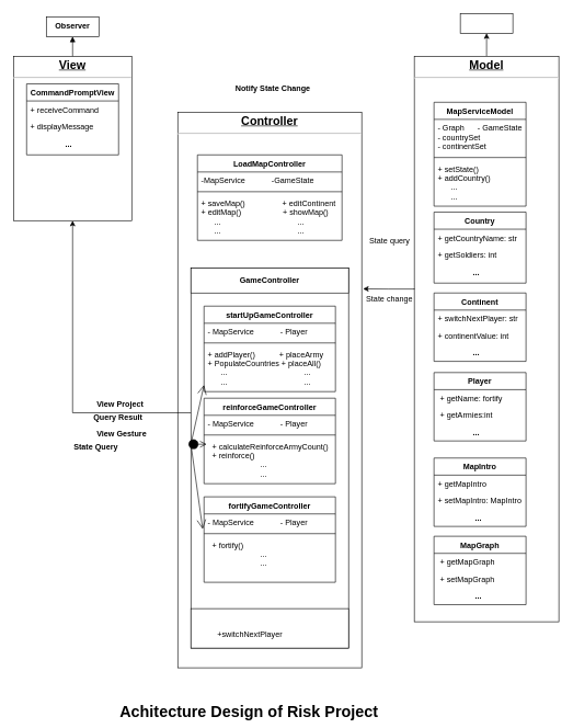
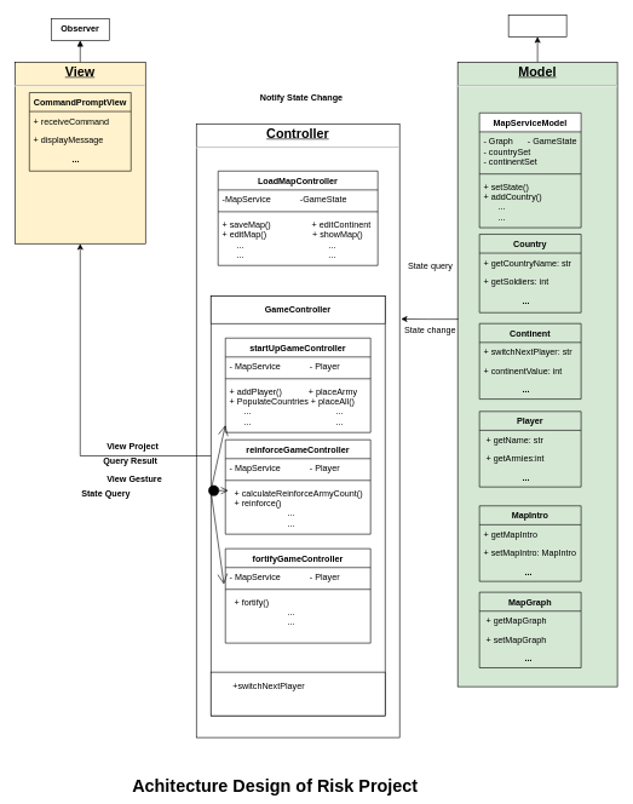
- <mxCell id="4" value="&lt;p style=&quot;margin: 0px ; margin-top: 4px ; text-align: center ; text-decoration: underline&quot;&gt;&lt;span style=&quot;font-size: 18px&quot;&gt;&lt;b&gt;View&lt;/b&gt;&lt;/span&gt;&lt;/p&gt;&lt;hr&gt;&lt;p style=&quot;margin: 0px ; margin-left: 8px&quot;&gt;&lt;br&gt;&lt;/p&gt;" style="verticalAlign=top;align=left;overflow=fill;fontSize=12;fontFamily=Helvetica;html=1;" parent="1" vertex="1"><mxGeometry x="20" y="85" width="180" height="250" as="geometry" /></mxCell>
+ <mxCell id="4" value="&lt;p style=&quot;margin: 0px ; margin-top: 4px ; text-align: center ; text-decoration: underline&quot;&gt;&lt;span style=&quot;font-size: 18px&quot;&gt;&lt;b&gt;View&lt;/b&gt;&lt;/span&gt;&lt;/p&gt;&lt;hr&gt;&lt;p style=&quot;margin: 0px ; margin-left: 8px&quot;&gt;&lt;br&gt;&lt;/p&gt;" style="verticalAlign=top;align=left;overflow=fill;fontSize=12;fontFamily=Helvetica;html=1;fillColor=#fff2cc;" parent="1" vertex="1"><mxGeometry x="20" y="85" width="180" height="250" as="geometry" /></mxCell>
- <mxCell id="6" value="&lt;p style=&quot;margin: 0px ; margin-top: 4px ; text-align: center ; text-decoration: underline&quot;&gt;&lt;span style=&quot;font-size: 18px&quot;&gt;&lt;b&gt;Model&lt;/b&gt;&lt;/span&gt;&lt;/p&gt;&lt;hr&gt;&lt;p style=&quot;margin: 0px ; margin-left: 8px&quot;&gt;&lt;br&gt;&lt;/p&gt;" style="verticalAlign=top;align=left;overflow=fill;fontSize=12;fontFamily=Helvetica;html=1;" parent="1" vertex="1"><mxGeometry x="630" y="85" width="220" height="860" as="geometry" /></mxCell>
+ <mxCell id="6" value="&lt;p style=&quot;margin: 0px ; margin-top: 4px ; text-align: center ; text-decoration: underline&quot;&gt;&lt;span style=&quot;font-size: 18px&quot;&gt;&lt;b&gt;Model&lt;/b&gt;&lt;/span&gt;&lt;/p&gt;&lt;hr&gt;&lt;p style=&quot;margin: 0px ; margin-left: 8px&quot;&gt;&lt;br&gt;&lt;/p&gt;" style="verticalAlign=top;align=left;overflow=fill;fontSize=12;fontFamily=Helvetica;html=1;fillColor=#d5e8d4;" parent="1" vertex="1"><mxGeometry x="630" y="85" width="220" height="860" as="geometry" /></mxCell>
- <mxCell id="46" value=" + getName: fortify" style="text;strokeColor=none;fillColor=none;align=left;verticalAlign=top;spacingLeft=4;spacingRight=4;overflow=hidden;rotatable=0;points=[[0,0.5],[1,0.5]];portConstraint=eastwest;" parent="45" vertex="1"><mxGeometry y="26" width="140" height="26" as="geometry" /></mxCell>
+ <mxCell id="46" value=" + getName: str" style="text;strokeColor=none;fillColor=none;align=left;verticalAlign=top;spacingLeft=4;spacingRight=4;overflow=hidden;rotatable=0;points=[[0,0.5],[1,0.5]];portConstraint=eastwest;" parent="45" vertex="1"><mxGeometry y="26" width="140" height="26" as="geometry" /></mxCell>
- <mxCell id="27" value="+switchNextPlayer" style="text;html=1;strokeColor=none;fillColor=none;align=center;verticalAlign=middle;whiteSpace=wrap;rounded=0;" parent="1" vertex="1"><mxGeometry x="360" y="955" width="40" height="20" as="geometry" /></mxCell>
+ <mxCell id="27" value="+switchNextPlayer" style="text;html=1;strokeColor=none;fillColor=none;align=center;verticalAlign=middle;whiteSpace=wrap;rounded=0;" parent="1" vertex="1"><mxGeometry x="350" y="935" width="40" height="20" as="geometry" /></mxCell>
